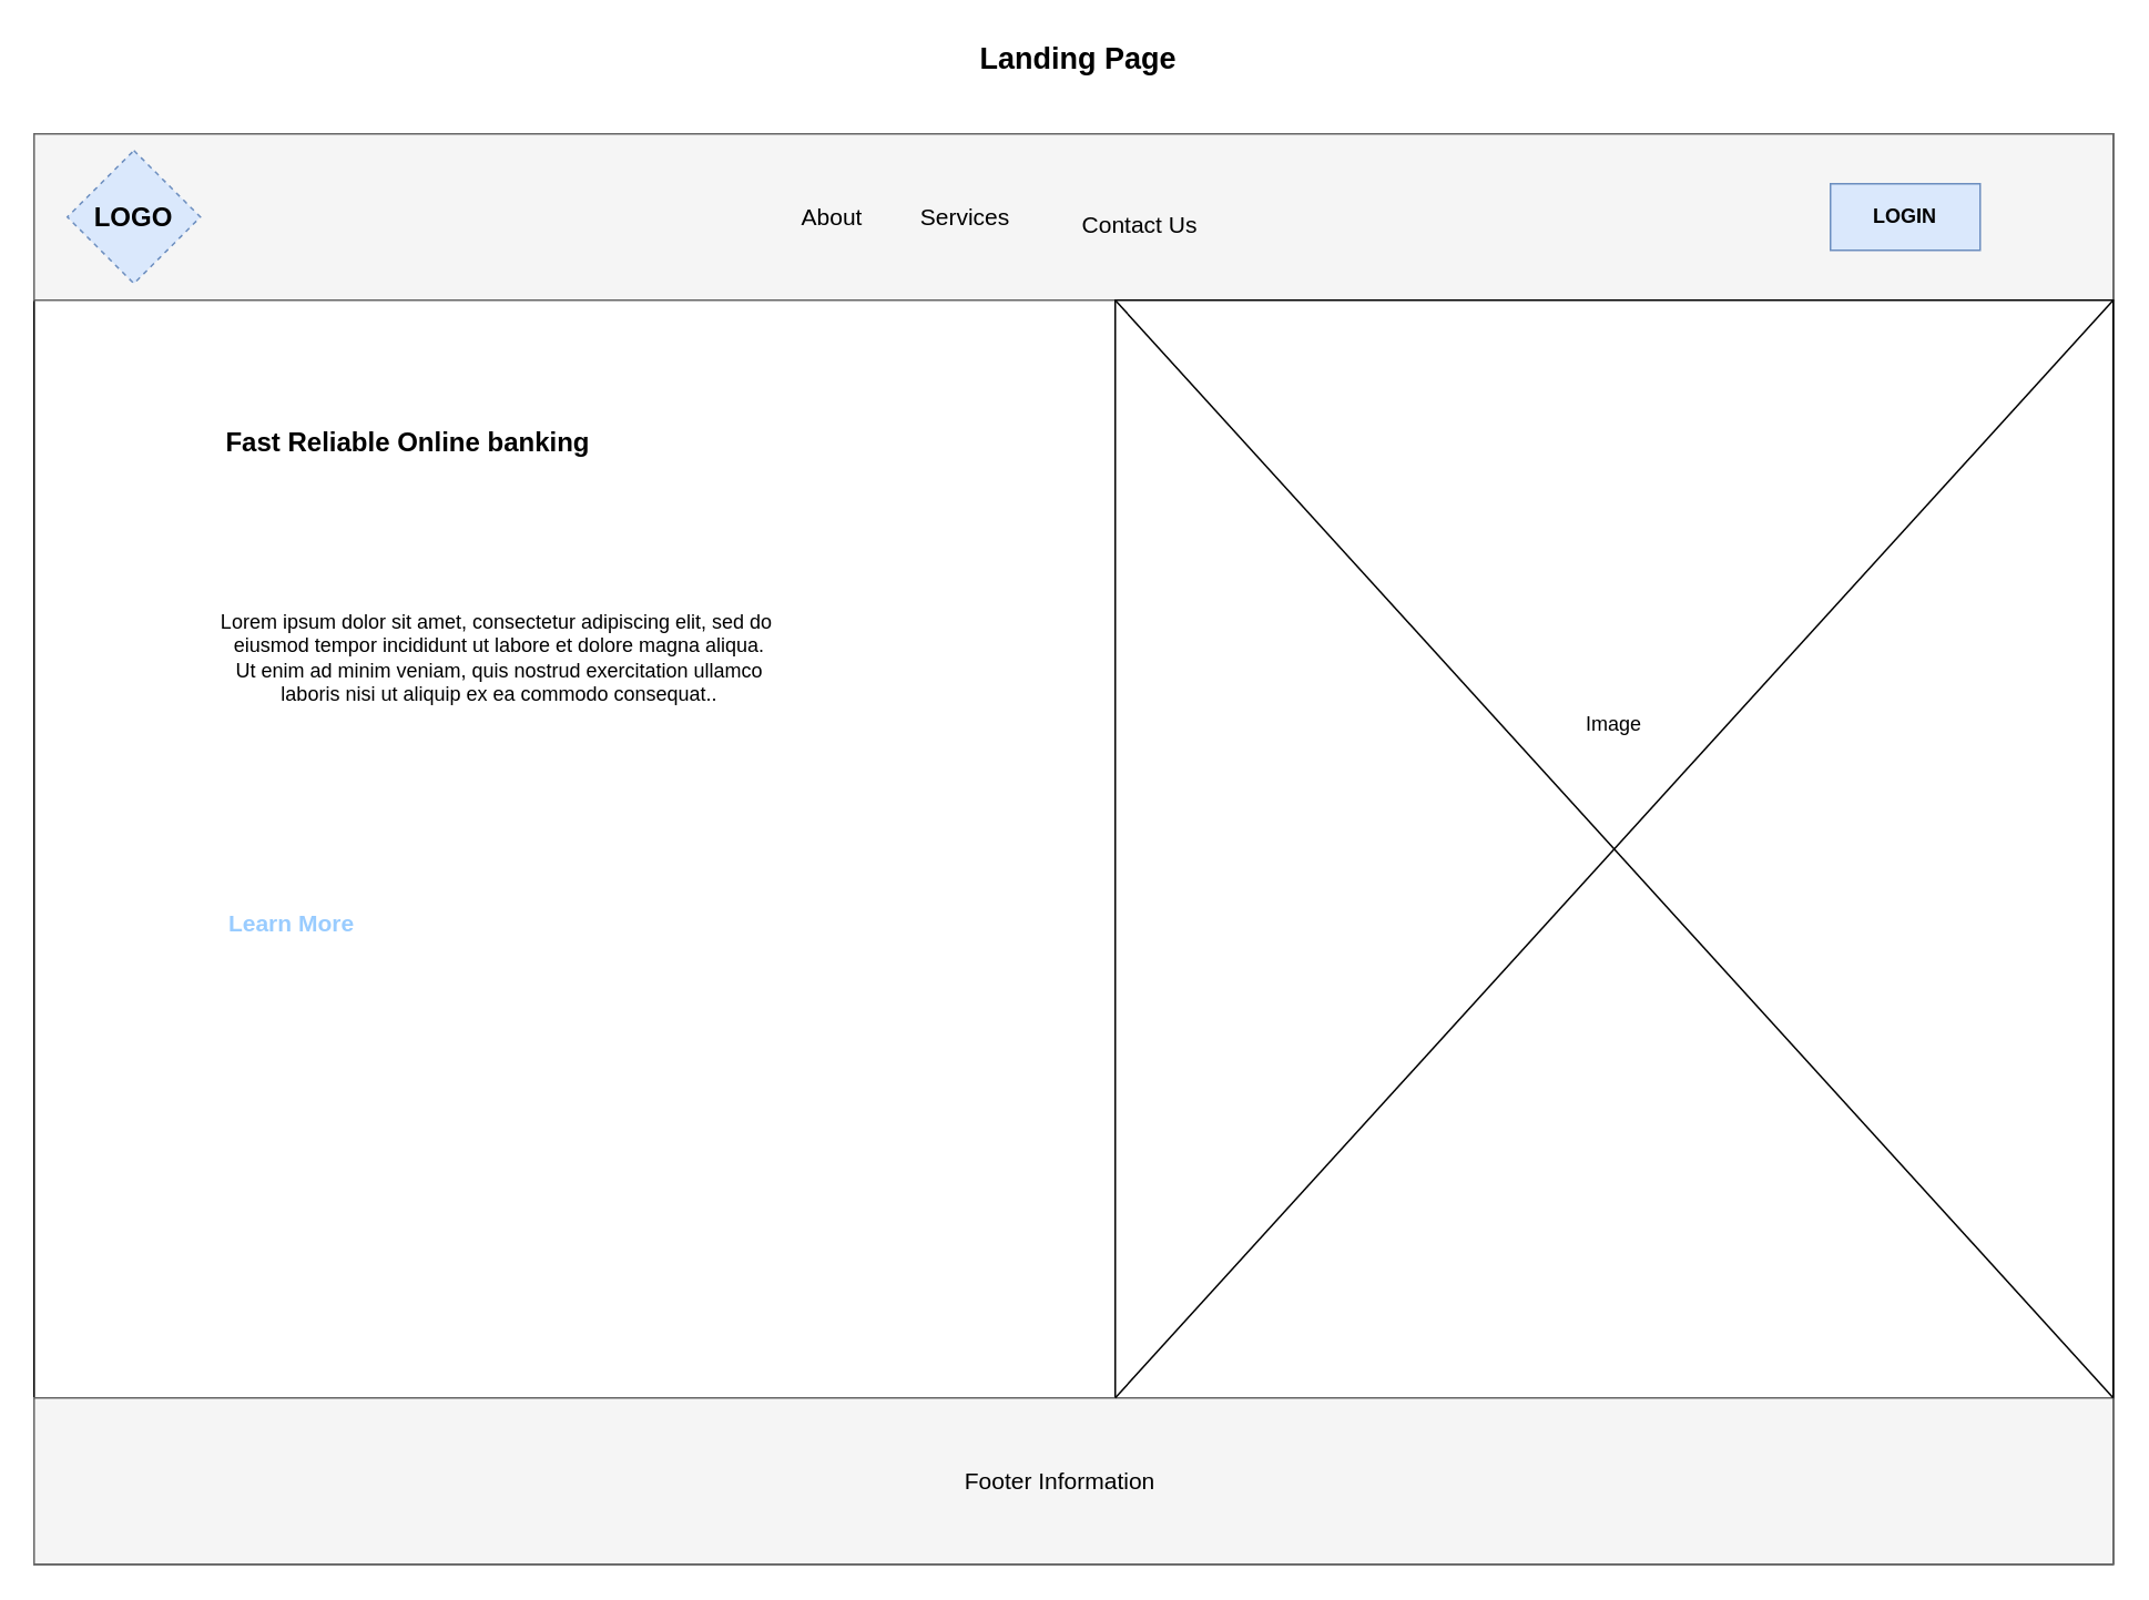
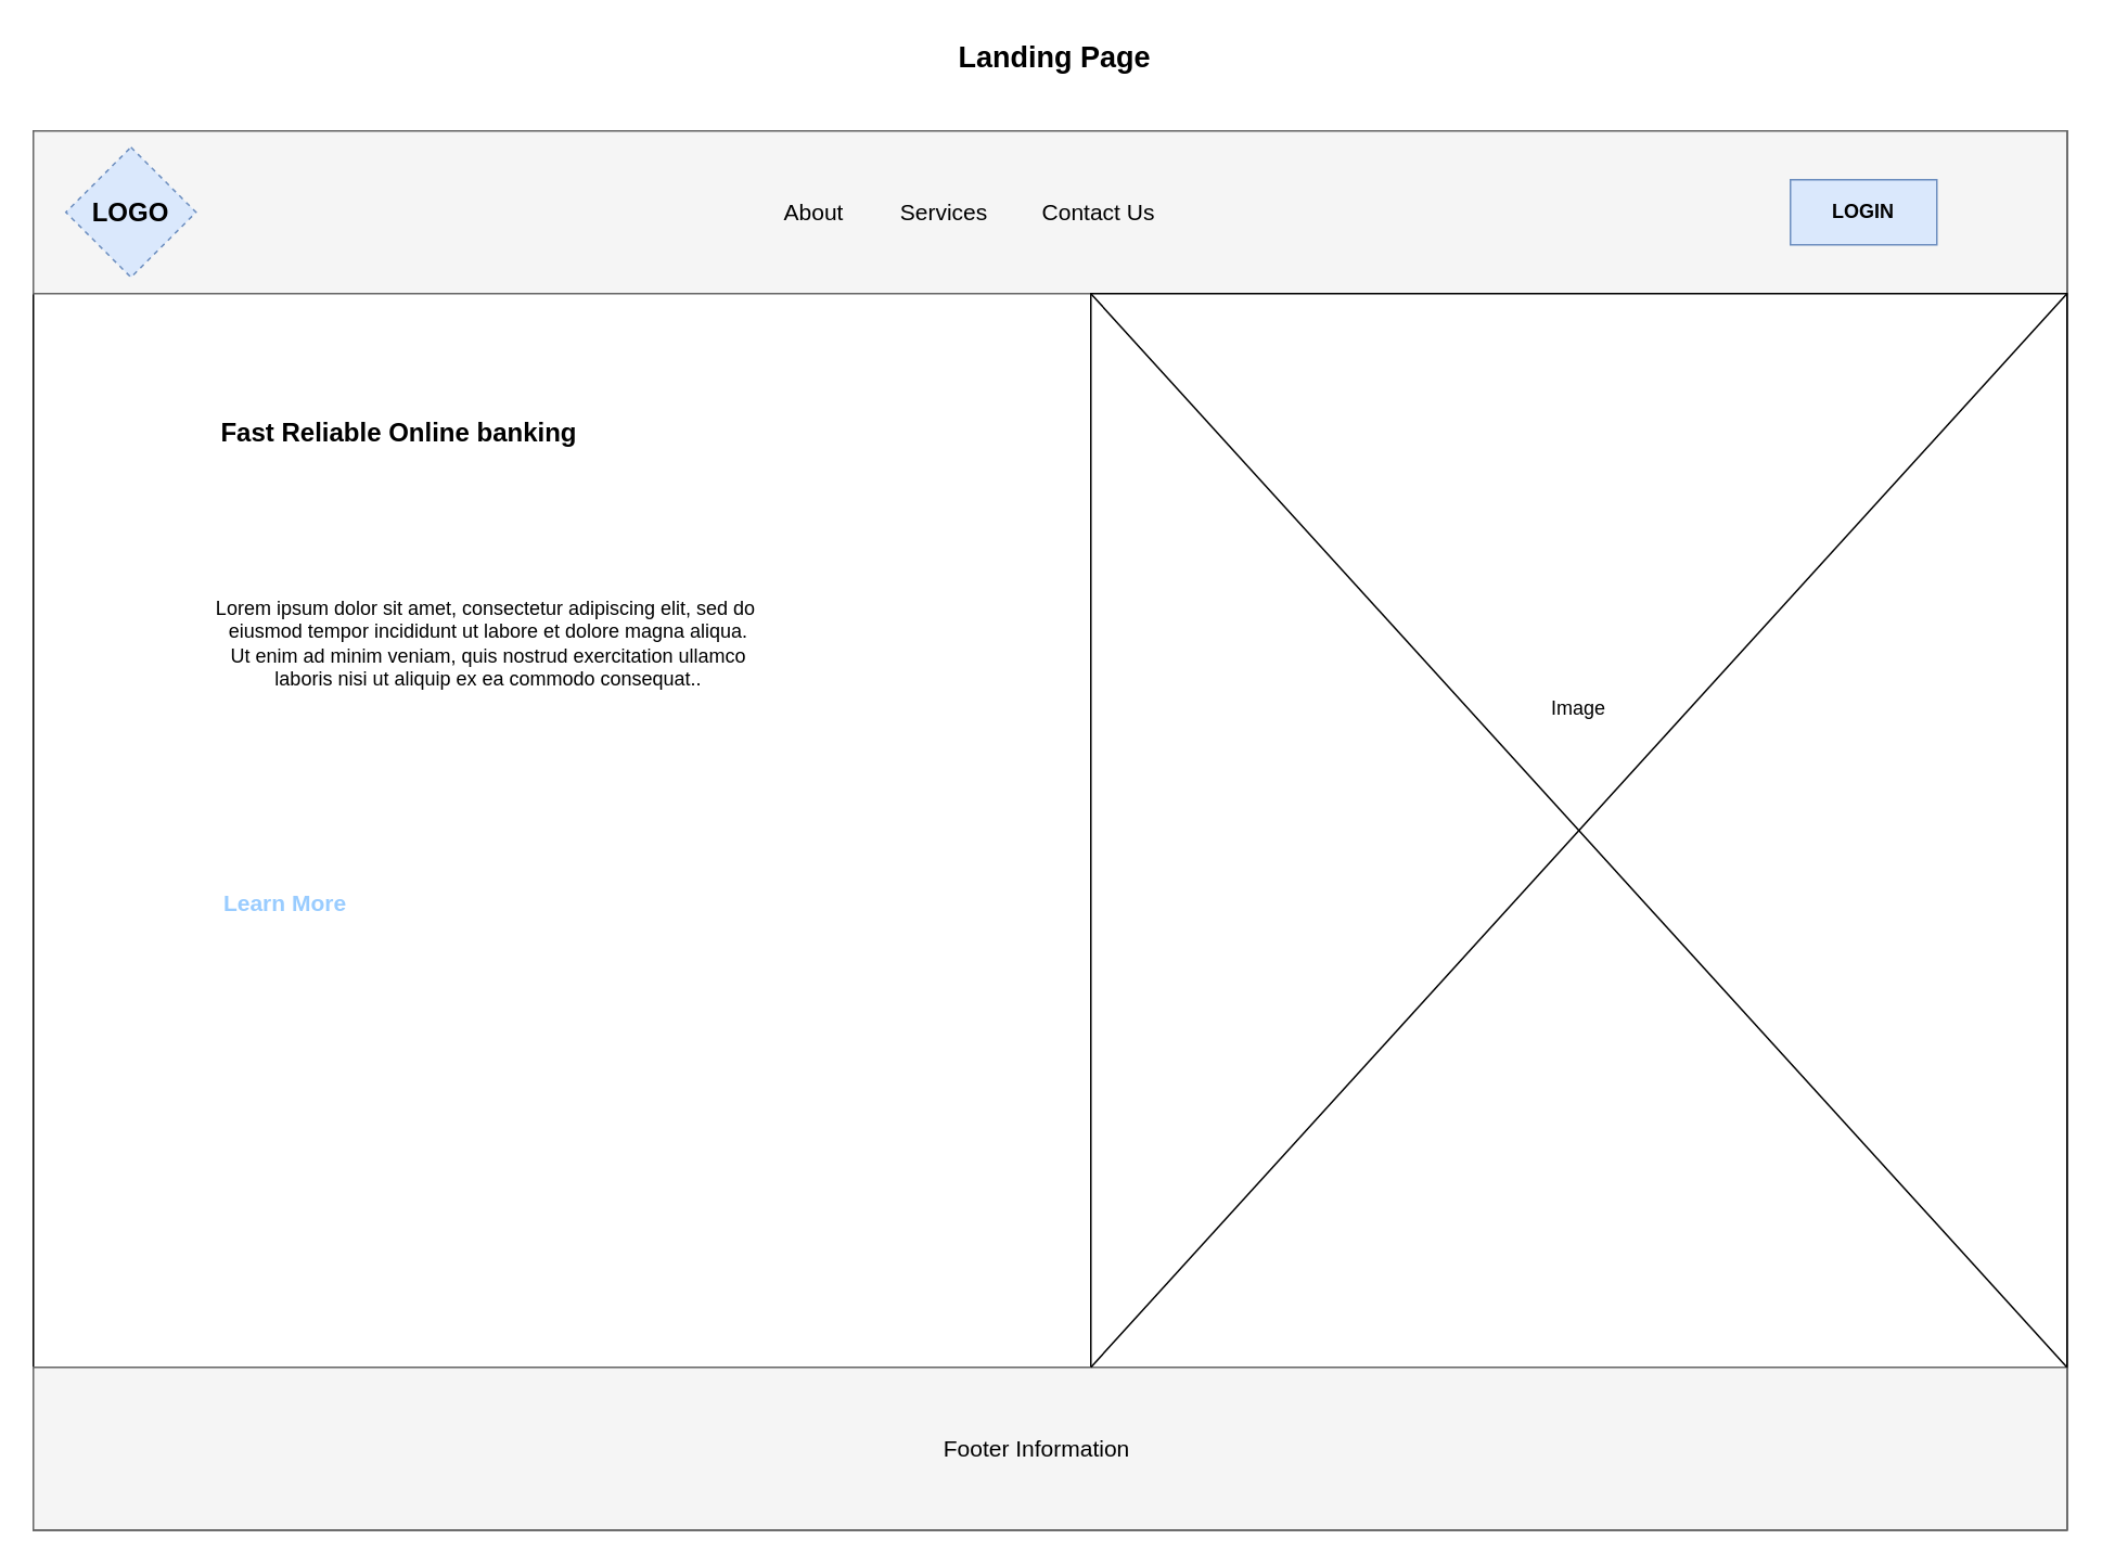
- <mxCell id="7" value="&lt;font style=&quot;font-size: 14px;&quot;&gt;Contact Us&lt;/font&gt;" style="text;html=1;align=center;verticalAlign=middle;whiteSpace=wrap;rounded=0;" parent="1" vertex="1"><mxGeometry x="640" y="120" width="90" height="30" as="geometry" /></mxCell>
+ <mxCell id="7" value="&lt;font style=&quot;font-size: 14px;&quot;&gt;Contact Us&lt;/font&gt;" style="text;html=1;align=center;verticalAlign=middle;whiteSpace=wrap;rounded=0;" parent="1" vertex="1"><mxGeometry x="630" y="115" width="90" height="30" as="geometry" /></mxCell>
